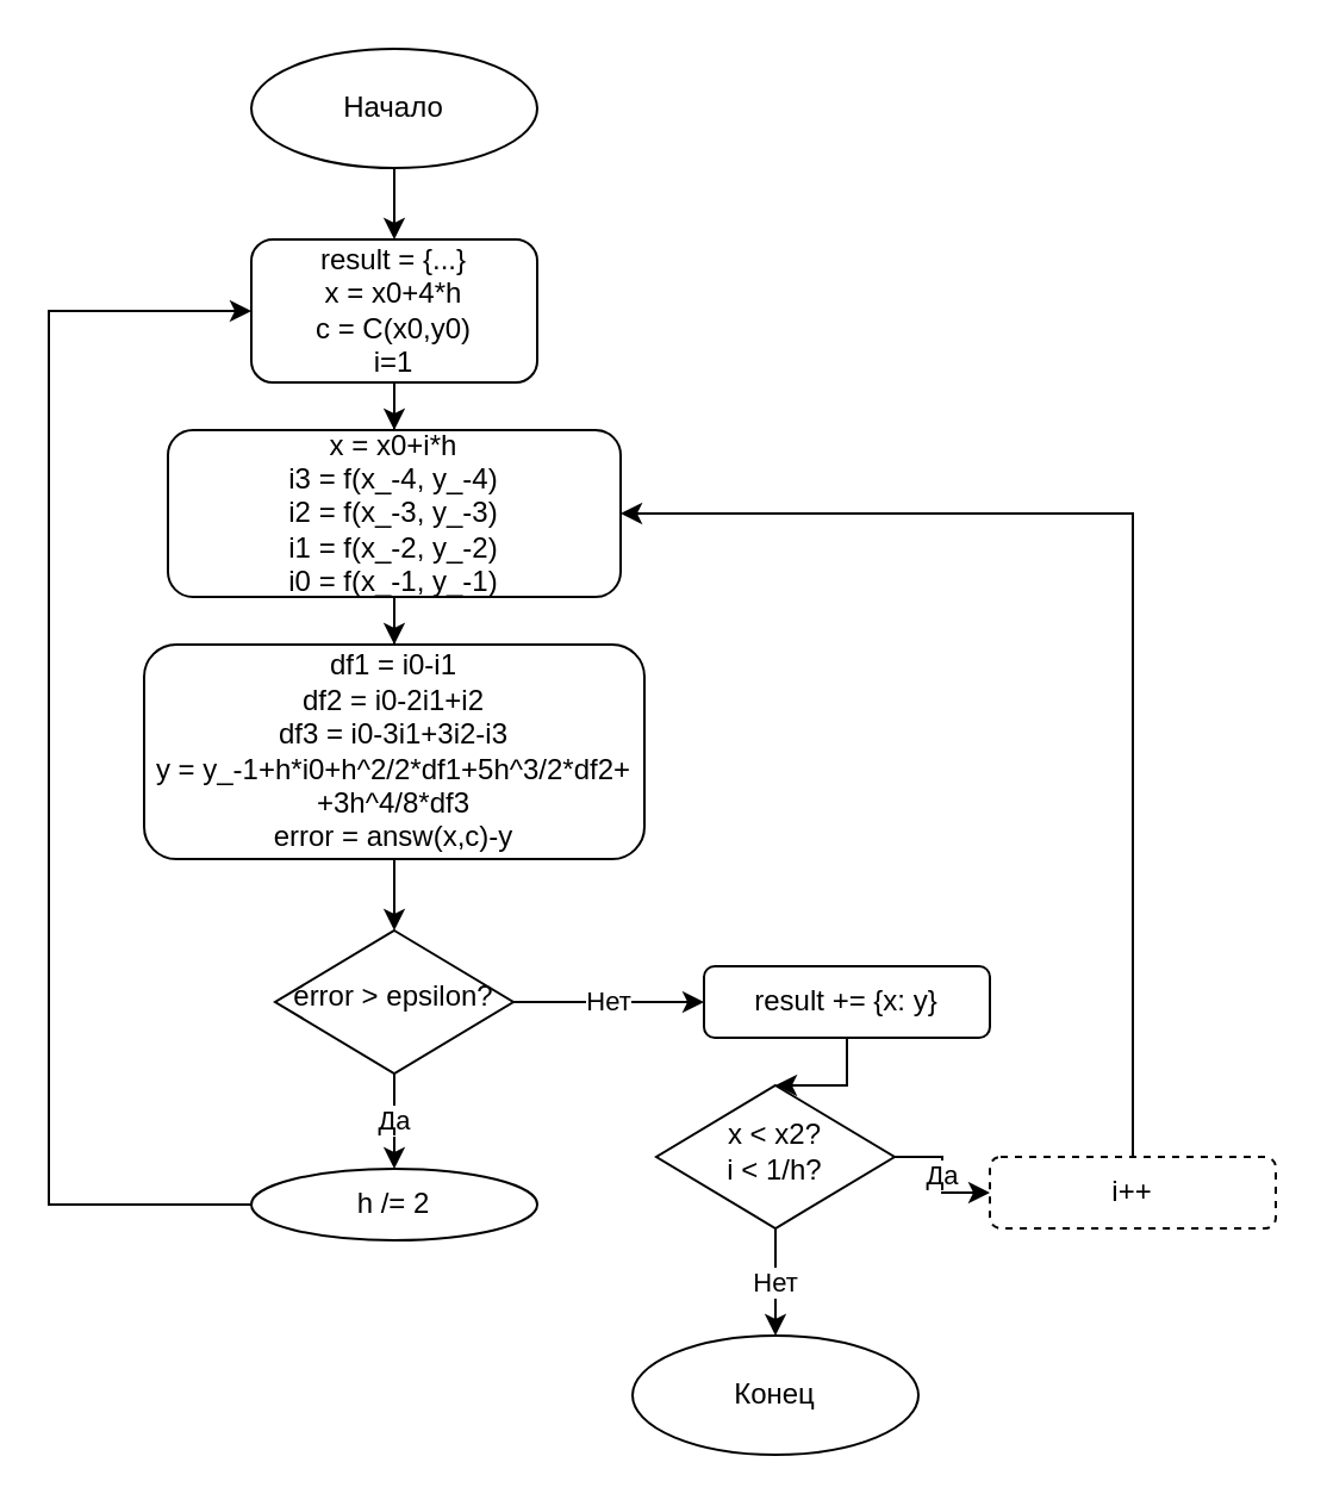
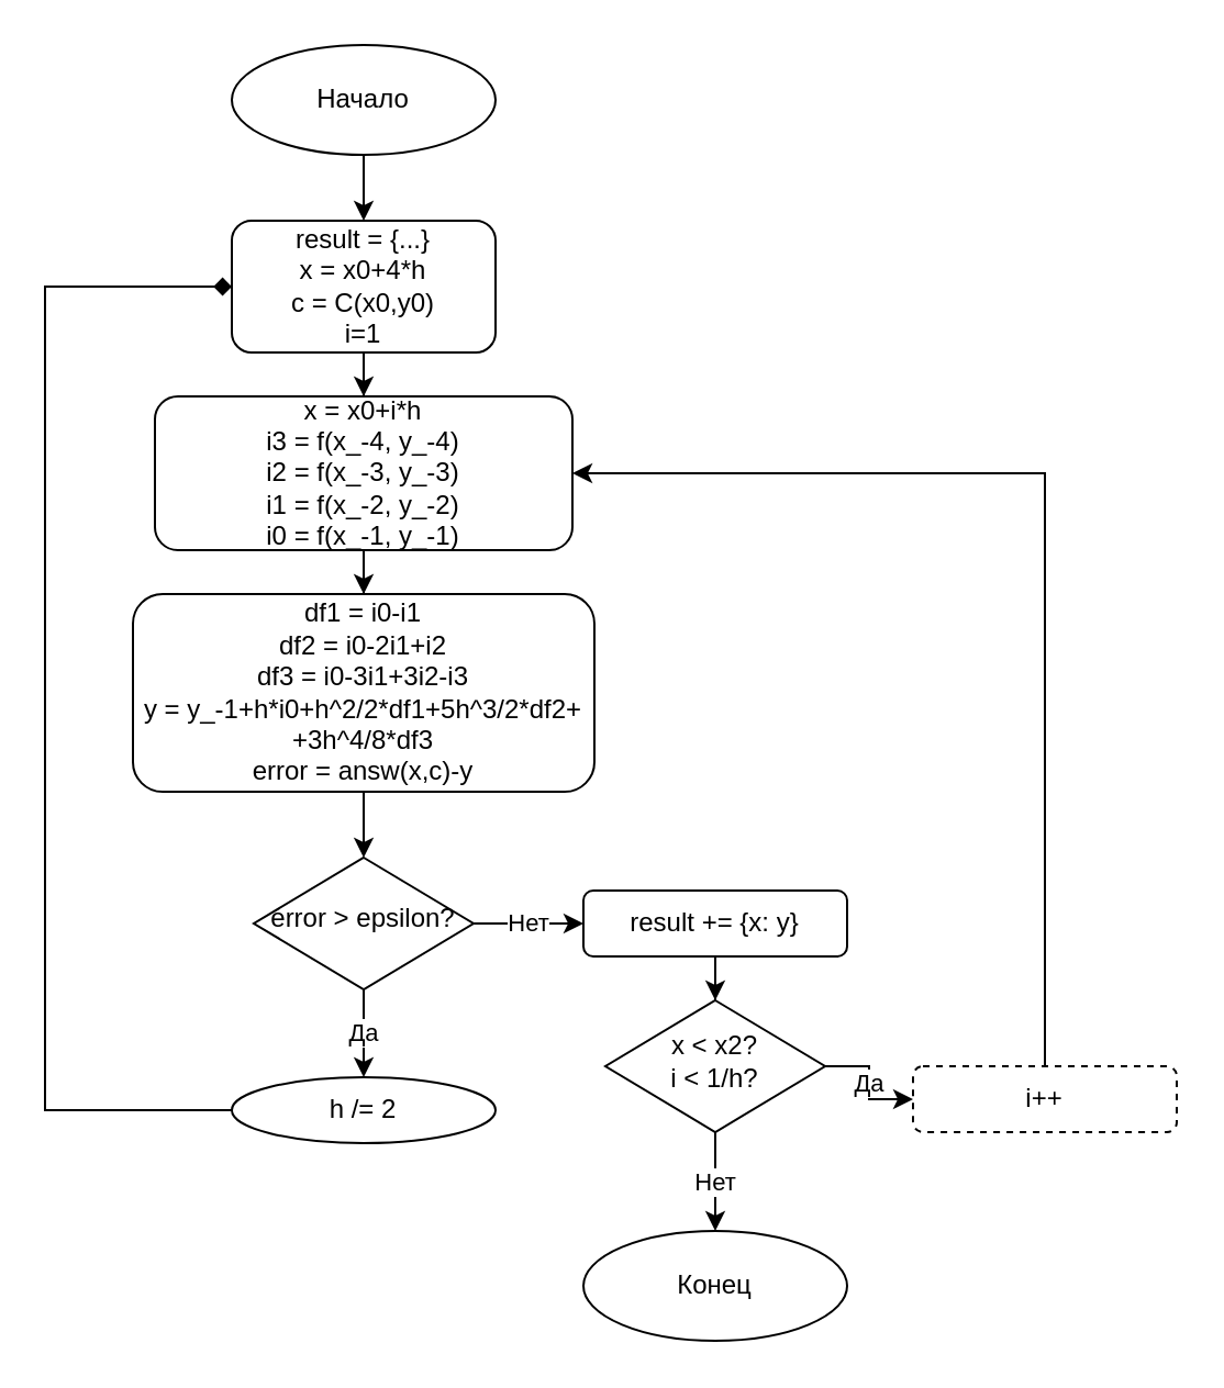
- <mxCell id="13" style="edgeStyle=orthogonalEdgeStyle;rounded=0;orthogonalLoop=1;jettySize=auto;html=1;entryX=0;entryY=0.5;entryDx=0;entryDy=0;" edge="1" parent="1" source="14" target="3"><mxGeometry relative="1" as="geometry"><Array as="points"><mxPoint x="20" y="505" /><mxPoint x="20" y="130" /></Array></mxGeometry></mxCell>
+ <mxCell id="13" style="edgeStyle=orthogonalEdgeStyle;rounded=0;orthogonalLoop=1;jettySize=auto;html=1;entryX=0;entryY=0.5;entryDx=0;entryDy=0;endArrow=diamond;" edge="1" parent="1" source="14" target="3"><mxGeometry relative="1" as="geometry"><Array as="points"><mxPoint x="20" y="505" /><mxPoint x="20" y="130" /></Array></mxGeometry></mxCell>
- <mxCell id="22" value="result += {x: y}" style="rounded=1;whiteSpace=wrap;html=1;fontSize=12;glass=0;strokeWidth=1;shadow=0;" vertex="1" parent="1"><mxGeometry x="295" y="405" width="120" height="30" as="geometry" /></mxCell>
+ <mxCell id="22" value="result += {x: y}" style="rounded=1;whiteSpace=wrap;html=1;fontSize=12;glass=0;strokeWidth=1;shadow=0;" vertex="1" parent="1"><mxGeometry x="265" y="405" width="120" height="30" as="geometry" /></mxCell>
